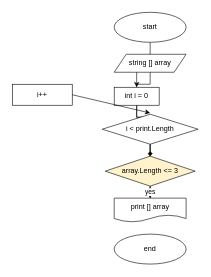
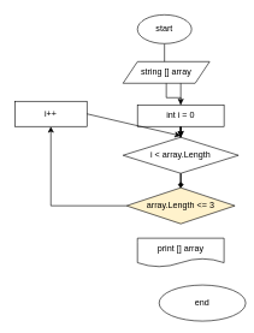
- <mxCell id="3" value="start" style="ellipse;whiteSpace=wrap;html=1;" vertex="1" parent="1"><mxGeometry x="190" y="20" width="120" height="50" as="geometry" /></mxCell>
+ <mxCell id="3" value="start" style="ellipse;whiteSpace=wrap;html=1;" vertex="1" parent="1"><mxGeometry x="190" y="20" width="75" height="40" as="geometry" /></mxCell>
- <mxCell id="5" value="string [] array" style="shape=parallelogram;perimeter=parallelogramPerimeter;whiteSpace=wrap;html=1;fixedSize=1;" vertex="1" parent="1"><mxGeometry x="190" y="90" width="120" height="30" as="geometry" /></mxCell>
+ <mxCell id="5" value="string [] array" style="shape=parallelogram;perimeter=parallelogramPerimeter;whiteSpace=wrap;html=1;fixedSize=1;" vertex="1" parent="1"><mxGeometry x="170" y="85" width="120" height="30" as="geometry" /></mxCell>
- <mxCell id="9" value="int i = 0" style="rounded=0;whiteSpace=wrap;html=1;" vertex="1" parent="1"><mxGeometry x="190" y="145" width="75" height="30" as="geometry" /></mxCell>
+ <mxCell id="9" value="int i = 0" style="rounded=0;whiteSpace=wrap;html=1;" vertex="1" parent="1"><mxGeometry x="190" y="145" width="120" height="30" as="geometry" /></mxCell>
- <mxCell id="8" value="i &amp;lt; print.Length" style="rhombus;whiteSpace=wrap;html=1;" vertex="1" parent="1"><mxGeometry x="170" y="190" width="160" height="50" as="geometry" /></mxCell>
+ <mxCell id="8" value="i &amp;lt; array.Length" style="rhombus;whiteSpace=wrap;html=1;" vertex="1" parent="1"><mxGeometry x="170" y="190" width="160" height="50" as="geometry" /></mxCell>
+ <mxCell id="12" value="" style="edgeStyle=orthogonalEdgeStyle;rounded=0;orthogonalLoop=1;jettySize=auto;html=1;" edge="1" parent="1" source="13" target="16"><mxGeometry relative="1" as="geometry" /></mxCell>
- <mxCell id="11" value="yes" style="edgeStyle=orthogonalEdgeStyle;rounded=0;orthogonalLoop=1;jettySize=auto;html=1;" edge="1" parent="1" source="13" target="14"><mxGeometry relative="1" as="geometry" /></mxCell>
- <mxCell id="15" value="end" style="ellipse;whiteSpace=wrap;html=1;" vertex="1" parent="1"><mxGeometry x="190" y="390" width="120" height="50" as="geometry" /></mxCell>
+ <mxCell id="15" value="end" style="ellipse;whiteSpace=wrap;html=1;" vertex="1" parent="1"><mxGeometry x="220" y="395" width="120" height="50" as="geometry" /></mxCell>
